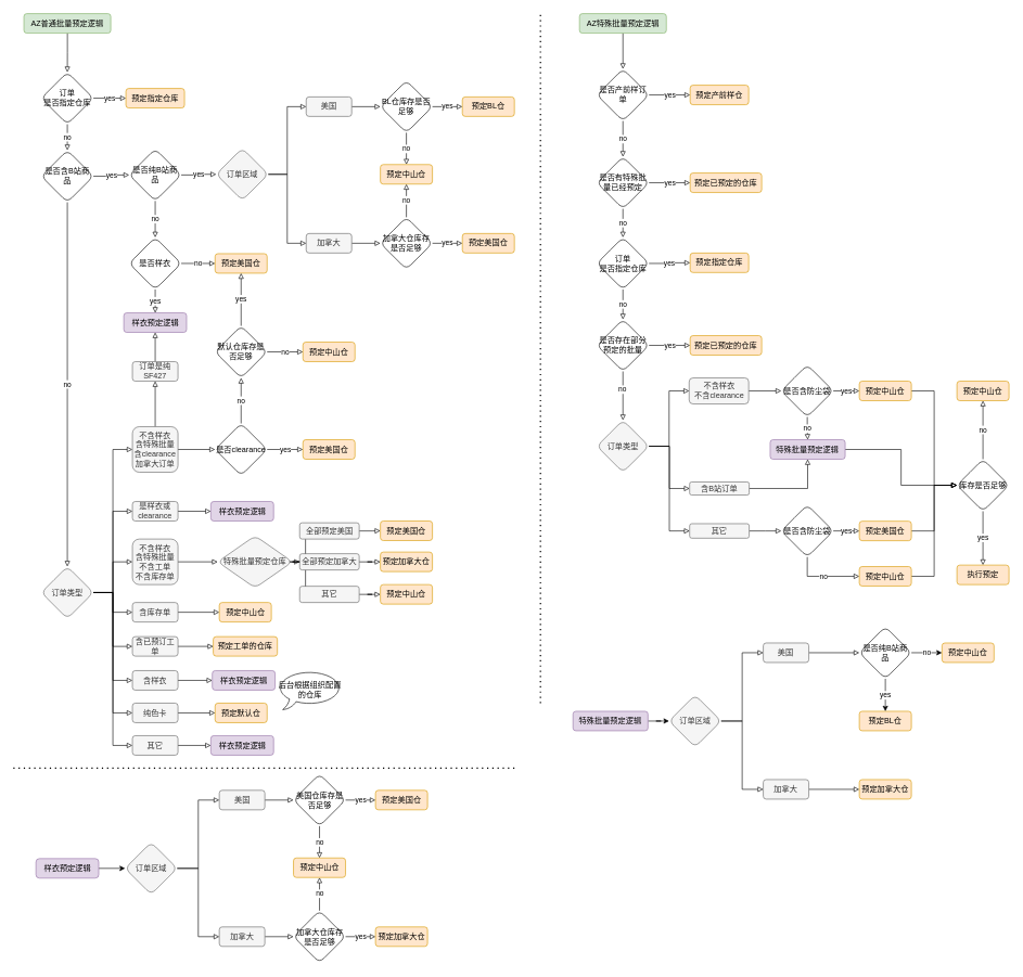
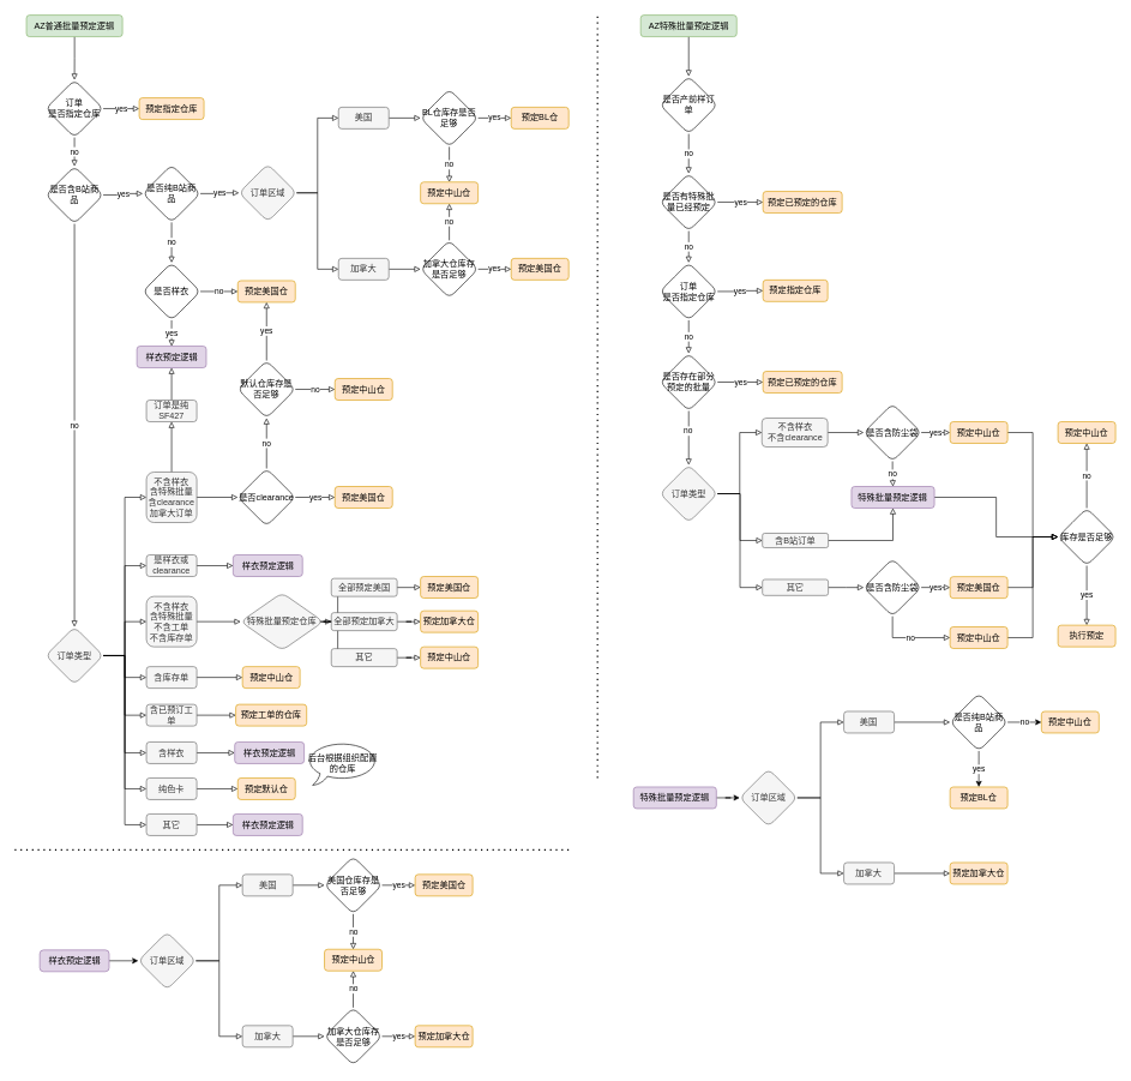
- <mxCell id="127" value="yes" style="edgeStyle=none;rounded=0;orthogonalLoop=1;jettySize=auto;html=1;endArrow=block;endFill=0;" edge="1" parent="1" source="129" target="130"><mxGeometry relative="1" as="geometry" /></mxCell>
- <mxCell id="130" value="预定产前样仓" style="whiteSpace=wrap;html=1;rounded=1;fillColor=#ffe6cc;strokeColor=#d79b00;" vertex="1" parent="1"><mxGeometry x="1060" y="130" width="90" height="30" as="geometry" /></mxCell>
